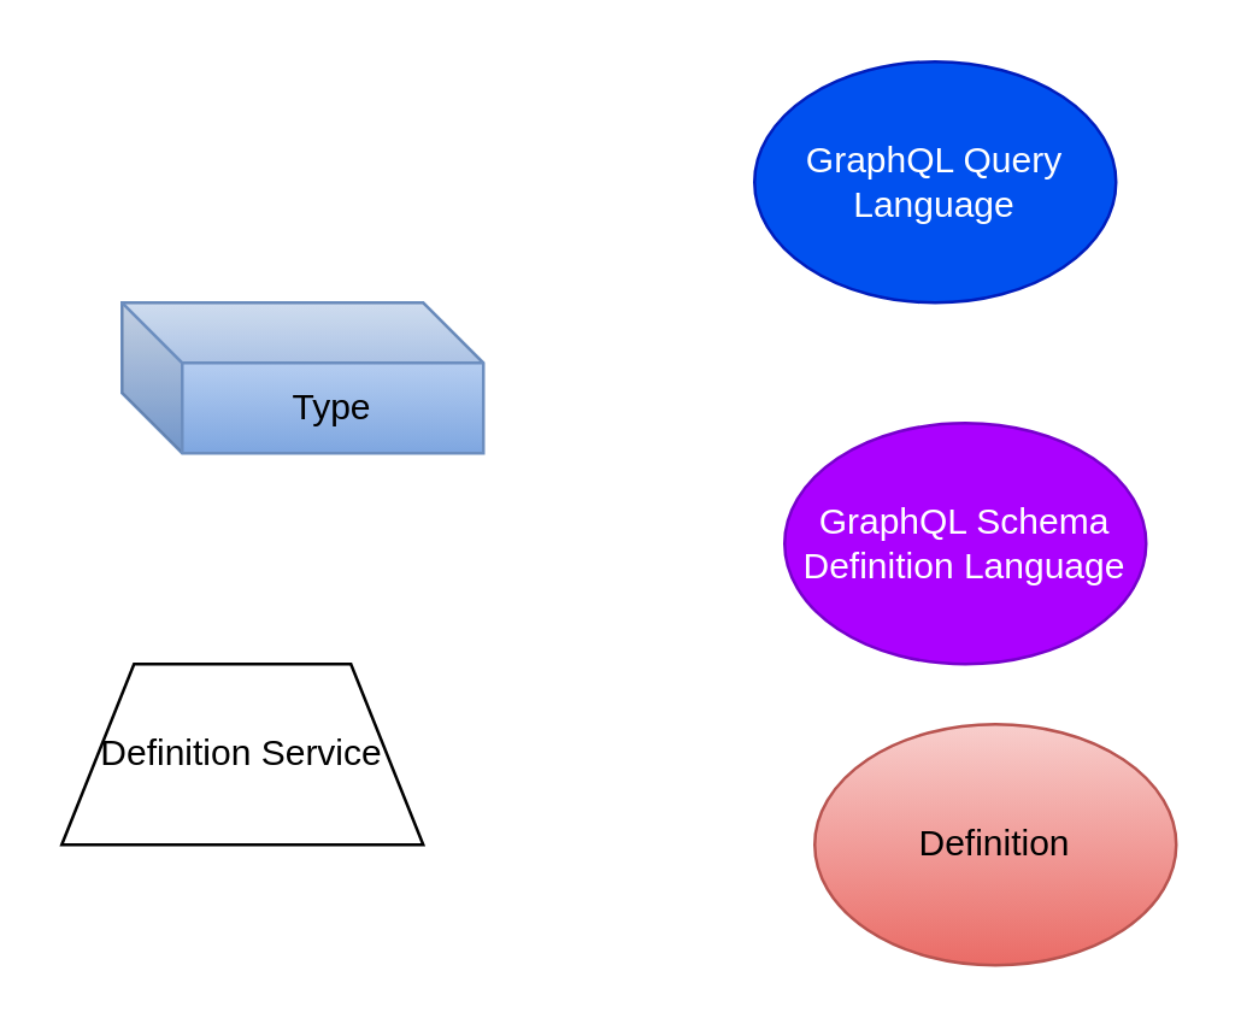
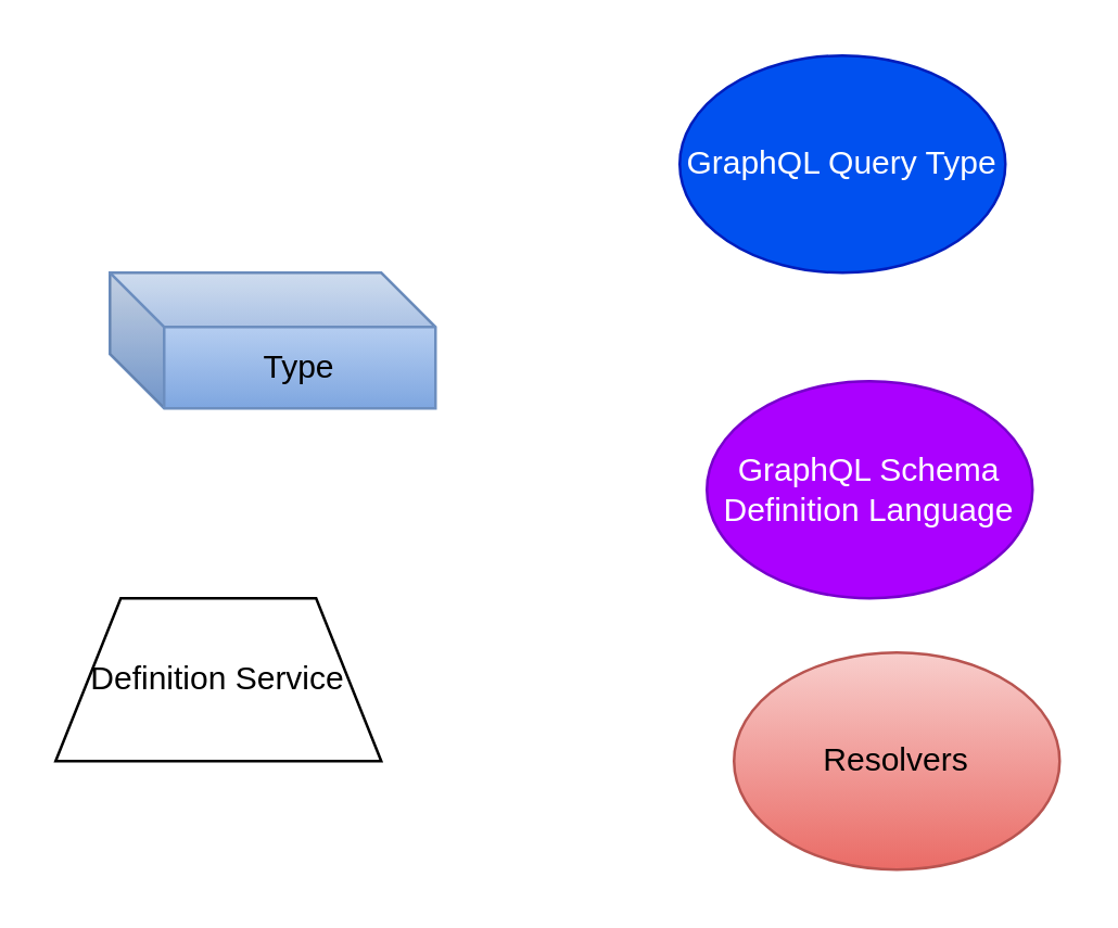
- <mxCell id="3" value="GraphQL Query Language" style="ellipse;whiteSpace=wrap;html=1;fillColor=#0050ef;strokeColor=#001DBC;fontColor=#ffffff;" vertex="1" parent="1"><mxGeometry x="250" y="20" width="120" height="80" as="geometry" /></mxCell>
+ <mxCell id="3" value="GraphQL Query Type" style="ellipse;whiteSpace=wrap;html=1;fillColor=#0050ef;strokeColor=#001DBC;fontColor=#ffffff;" vertex="1" parent="1"><mxGeometry x="250" y="20" width="120" height="80" as="geometry" /></mxCell>
- <mxCell id="6" value="Definition" style="ellipse;whiteSpace=wrap;html=1;fillColor=#f8cecc;strokeColor=#b85450;gradientColor=#ea6b66;" vertex="1" parent="1"><mxGeometry x="270" y="240" width="120" height="80" as="geometry" /></mxCell>
+ <mxCell id="6" value="Resolvers" style="ellipse;whiteSpace=wrap;html=1;fillColor=#f8cecc;strokeColor=#b85450;gradientColor=#ea6b66;" vertex="1" parent="1"><mxGeometry x="270" y="240" width="120" height="80" as="geometry" /></mxCell>
